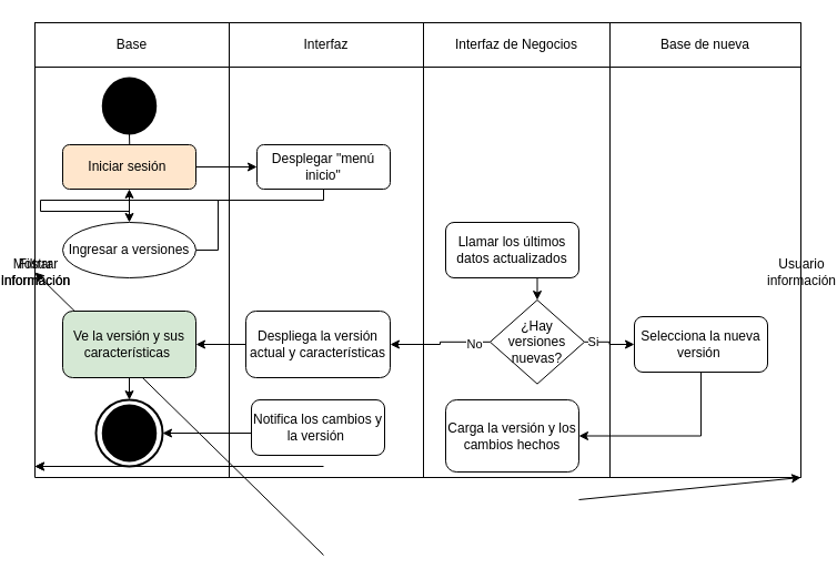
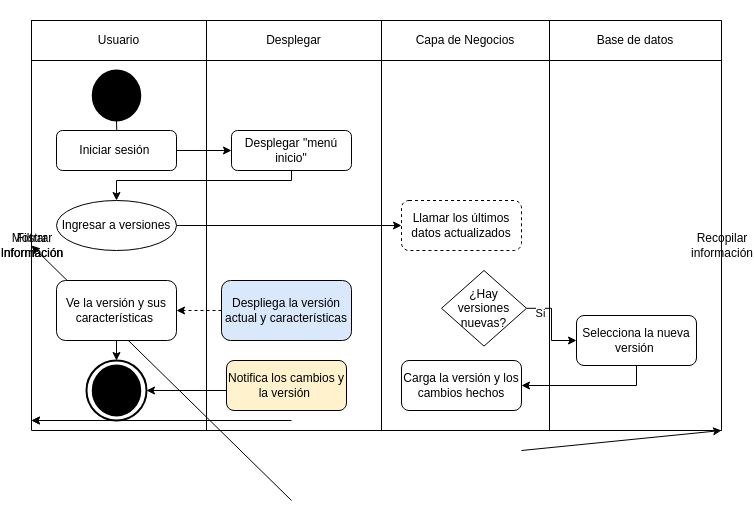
- <mxCell id="4" value="Base" style="shape=partialRectangle;html=1;whiteSpace=wrap;connectable=0;strokeColor=inherit;overflow=hidden;fillColor=none;top=0;left=0;bottom=0;right=0;pointerEvents=1;" vertex="1" parent="3"><mxGeometry width="175" height="40" as="geometry"><mxRectangle width="175" height="40" as="alternateBounds" /></mxGeometry></mxCell>
+ <mxCell id="4" value="Usuario" style="shape=partialRectangle;html=1;whiteSpace=wrap;connectable=0;strokeColor=inherit;overflow=hidden;fillColor=none;top=0;left=0;bottom=0;right=0;pointerEvents=1;" vertex="1" parent="3"><mxGeometry width="175" height="40" as="geometry"><mxRectangle width="175" height="40" as="alternateBounds" /></mxGeometry></mxCell>
- <mxCell id="5" value="Interfaz" style="shape=partialRectangle;html=1;whiteSpace=wrap;connectable=0;strokeColor=inherit;overflow=hidden;fillColor=none;top=0;left=0;bottom=0;right=0;pointerEvents=1;" vertex="1" parent="3"><mxGeometry x="175" width="175" height="40" as="geometry"><mxRectangle width="175" height="40" as="alternateBounds" /></mxGeometry></mxCell>
+ <mxCell id="5" value="Desplegar" style="shape=partialRectangle;html=1;whiteSpace=wrap;connectable=0;strokeColor=inherit;overflow=hidden;fillColor=none;top=0;left=0;bottom=0;right=0;pointerEvents=1;" vertex="1" parent="3"><mxGeometry x="175" width="175" height="40" as="geometry"><mxRectangle width="175" height="40" as="alternateBounds" /></mxGeometry></mxCell>
- <mxCell id="6" value="Interfaz de Negocios" style="shape=partialRectangle;html=1;whiteSpace=wrap;connectable=0;strokeColor=inherit;overflow=hidden;fillColor=none;top=0;left=0;bottom=0;right=0;pointerEvents=1;" vertex="1" parent="3"><mxGeometry x="350" width="168" height="40" as="geometry"><mxRectangle width="168" height="40" as="alternateBounds" /></mxGeometry></mxCell>
+ <mxCell id="6" value="Capa de Negocios" style="shape=partialRectangle;html=1;whiteSpace=wrap;connectable=0;strokeColor=inherit;overflow=hidden;fillColor=none;top=0;left=0;bottom=0;right=0;pointerEvents=1;" vertex="1" parent="3"><mxGeometry x="350" width="168" height="40" as="geometry"><mxRectangle width="168" height="40" as="alternateBounds" /></mxGeometry></mxCell>
- <mxCell id="7" value="Base de nueva" style="shape=partialRectangle;html=1;whiteSpace=wrap;connectable=0;strokeColor=inherit;overflow=hidden;fillColor=none;top=0;left=0;bottom=0;right=0;pointerEvents=1;" vertex="1" parent="3"><mxGeometry x="518" width="172" height="40" as="geometry"><mxRectangle width="172" height="40" as="alternateBounds" /></mxGeometry></mxCell>
+ <mxCell id="7" value="Base de datos" style="shape=partialRectangle;html=1;whiteSpace=wrap;connectable=0;strokeColor=inherit;overflow=hidden;fillColor=none;top=0;left=0;bottom=0;right=0;pointerEvents=1;" vertex="1" parent="3"><mxGeometry x="518" width="172" height="40" as="geometry"><mxRectangle width="172" height="40" as="alternateBounds" /></mxGeometry></mxCell>
- <mxCell id="19" value="Iniciar sesión&amp;nbsp;" style="rounded=1;whiteSpace=wrap;html=1;fillColor=#ffe6cc;" vertex="1" parent="1"><mxGeometry x="45" y="130" width="120" height="40" as="geometry" /></mxCell>
+ <mxCell id="19" value="Iniciar sesión&amp;nbsp;" style="rounded=1;whiteSpace=wrap;html=1;" vertex="1" parent="1"><mxGeometry x="45" y="130" width="120" height="40" as="geometry" /></mxCell>
- <mxCell id="22" style="edgeStyle=orthogonalEdgeStyle;rounded=0;orthogonalLoop=1;jettySize=auto;html=1;exitX=1;exitY=0.5;exitDx=0;exitDy=0;" edge="1" parent="1" source="23" target="19"><mxGeometry relative="1" as="geometry" /></mxCell>
+ <mxCell id="22" style="edgeStyle=orthogonalEdgeStyle;rounded=0;orthogonalLoop=1;jettySize=auto;html=1;exitX=1;exitY=0.5;exitDx=0;exitDy=0;entryX=0;entryY=0.5;entryDx=0;entryDy=0;" edge="1" parent="1" source="23" target="25"><mxGeometry relative="1" as="geometry" /></mxCell>
- <mxCell id="25" value="Llamar los últimos datos actualizados" style="rounded=1;whiteSpace=wrap;html=1;" vertex="1" parent="1"><mxGeometry x="390" y="200" width="120" height="50" as="geometry" /></mxCell>
+ <mxCell id="25" value="Llamar los últimos datos actualizados" style="rounded=1;whiteSpace=wrap;html=1;dashed=1;" vertex="1" parent="1"><mxGeometry x="390" y="200" width="120" height="50" as="geometry" /></mxCell>
- <mxCell id="13" value="Usuario información" style="rounded=1;whiteSpace=wrap;html=1;" vertex="1" parent="8"><mxGeometry x="690" height="370" as="geometry"><mxRectangle width="NaN" height="370" as="alternateBounds" /></mxGeometry></mxCell>
+ <mxCell id="13" value="Recopilar información" style="rounded=1;whiteSpace=wrap;html=1;" vertex="1" parent="8"><mxGeometry x="690" height="370" as="geometry"><mxRectangle width="NaN" height="370" as="alternateBounds" /></mxGeometry></mxCell>
- <mxCell id="24" style="edgeStyle=orthogonalEdgeStyle;rounded=0;orthogonalLoop=1;jettySize=auto;html=1;exitX=0.5;exitY=1;exitDx=0;exitDy=0;entryX=0.5;entryY=0;entryDx=0;entryDy=0;" edge="1" parent="1" source="25" target="30"><mxGeometry relative="1" as="geometry" /></mxCell>
- <mxCell id="28" style="edgeStyle=orthogonalEdgeStyle;rounded=0;orthogonalLoop=1;jettySize=auto;html=1;exitX=0;exitY=0.5;exitDx=0;exitDy=0;" edge="1" parent="1" source="30" target="41"><mxGeometry relative="1" as="geometry" /></mxCell>
- <mxCell id="29" value="No" style="edgeLabel;html=1;align=center;verticalAlign=middle;resizable=0;points=[];" vertex="1" connectable="0" parent="28"><mxGeometry x="-0.692" y="2" relative="1" as="geometry"><mxPoint as="offset" /></mxGeometry></mxCell>
- <mxCell id="42" value="Ve la versión y sus características&amp;nbsp;" style="rounded=1;whiteSpace=wrap;html=1;fillColor=#d5e8d4;" vertex="1" parent="1"><mxGeometry x="45" y="280" width="120" height="60" as="geometry" /></mxCell>
+ <mxCell id="42" value="Ve la versión y sus características&amp;nbsp;" style="rounded=1;whiteSpace=wrap;html=1;" vertex="1" parent="1"><mxGeometry x="45" y="280" width="120" height="60" as="geometry" /></mxCell>
- <mxCell id="40" style="edgeStyle=orthogonalEdgeStyle;rounded=0;orthogonalLoop=1;jettySize=auto;html=1;exitX=0;exitY=0.5;exitDx=0;exitDy=0;entryX=1;entryY=0.5;entryDx=0;entryDy=0;" edge="1" parent="1" source="41" target="42"><mxGeometry relative="1" as="geometry" /></mxCell>
+ <mxCell id="40" style="edgeStyle=orthogonalEdgeStyle;rounded=0;orthogonalLoop=1;jettySize=auto;html=1;exitX=0;exitY=0.5;exitDx=0;exitDy=0;entryX=1;entryY=0.5;entryDx=0;entryDy=0;dashed=1;" edge="1" parent="1" source="41" target="42"><mxGeometry relative="1" as="geometry" /></mxCell>
- <mxCell id="41" value="Despliega la versión actual y características" style="rounded=1;whiteSpace=wrap;html=1;" vertex="1" parent="1"><mxGeometry x="210" y="280" width="130" height="60" as="geometry" /></mxCell>
+ <mxCell id="41" value="Despliega la versión actual y características" style="rounded=1;whiteSpace=wrap;html=1;fillColor=#dae8fc;" vertex="1" parent="1"><mxGeometry x="210" y="280" width="130" height="60" as="geometry" /></mxCell>
- <mxCell id="32" value="Selecciona la nueva versión&amp;nbsp;" style="rounded=1;whiteSpace=wrap;html=1;" vertex="1" parent="1"><mxGeometry x="560" y="285.01" width="120" height="49.99" as="geometry" /></mxCell>
+ <mxCell id="32" value="Selecciona la nueva versión&amp;nbsp;" style="rounded=1;whiteSpace=wrap;html=1;" vertex="1" parent="1"><mxGeometry x="565" y="315.01" width="120" height="49.99" as="geometry" /></mxCell>
- <mxCell id="44" value="Notifica los cambios y la versión&amp;nbsp;" style="rounded=1;whiteSpace=wrap;html=1;" vertex="1" parent="1"><mxGeometry x="215" y="360" width="120" height="50" as="geometry" /></mxCell>
+ <mxCell id="44" value="Notifica los cambios y la versión&amp;nbsp;" style="rounded=1;whiteSpace=wrap;html=1;fillColor=#fff2cc;" vertex="1" parent="1"><mxGeometry x="215" y="360" width="120" height="50" as="geometry" /></mxCell>
- <mxCell id="43" value="Carga la versión y los cambios hechos" style="rounded=1;whiteSpace=wrap;html=1;" vertex="1" parent="1"><mxGeometry x="390" y="360" width="120" height="65" as="geometry" /></mxCell>
+ <mxCell id="43" value="Carga la versión y los cambios hechos" style="rounded=1;whiteSpace=wrap;html=1;" vertex="1" parent="1"><mxGeometry x="390" y="360" width="120" height="50" as="geometry" /></mxCell>
